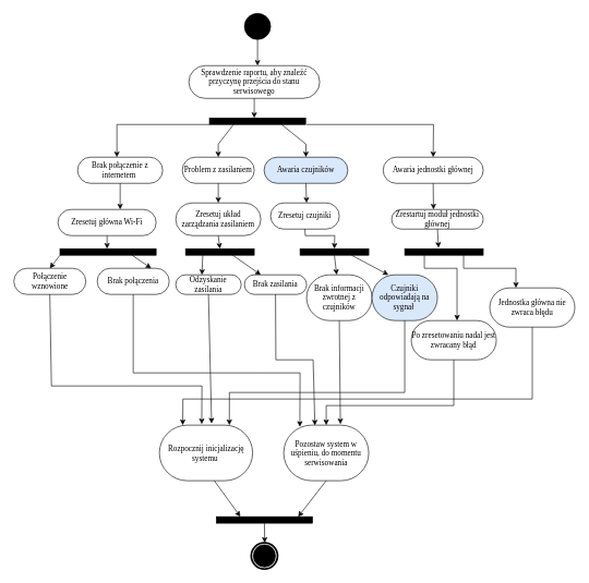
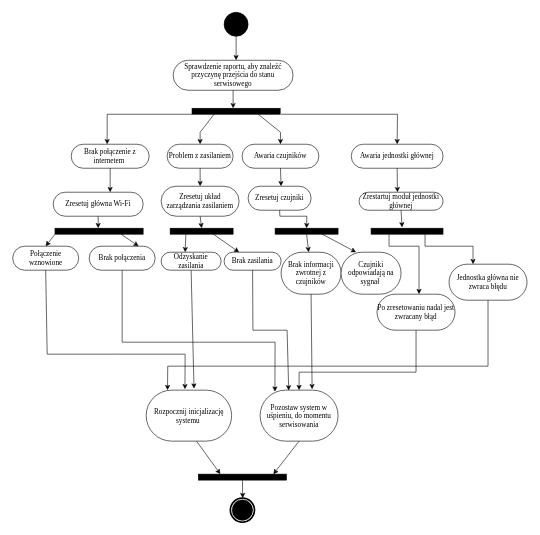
- <mxCell id="18" value="Awaria czujników" style="rounded=1;whiteSpace=wrap;html=1;shadow=0;comic=0;labelBackgroundColor=none;strokeWidth=1;fontFamily=Verdana;fontSize=12;align=center;arcSize=50;fillColor=#dae8fc;" vertex="1" parent="1"><mxGeometry x="403" y="240" width="128" height="40" as="geometry" /></mxCell>
+ <mxCell id="18" value="Awaria czujników" style="rounded=1;whiteSpace=wrap;html=1;shadow=0;comic=0;labelBackgroundColor=none;strokeWidth=1;fontFamily=Verdana;fontSize=12;align=center;arcSize=50;" vertex="1" parent="1"><mxGeometry x="403" y="240" width="128" height="40" as="geometry" /></mxCell>
- <mxCell id="41" value="Czujniki odpowiadają na sygnał&amp;nbsp;" style="rounded=1;whiteSpace=wrap;html=1;shadow=0;comic=0;labelBackgroundColor=none;strokeWidth=1;fontFamily=Verdana;fontSize=12;align=center;arcSize=50;fillColor=#dae8fc;" vertex="1" parent="1"><mxGeometry x="568" y="420" width="100" height="70" as="geometry" /></mxCell>
+ <mxCell id="41" value="Czujniki odpowiadają na sygnał&amp;nbsp;" style="rounded=1;whiteSpace=wrap;html=1;shadow=0;comic=0;labelBackgroundColor=none;strokeWidth=1;fontFamily=Verdana;fontSize=12;align=center;arcSize=50;" vertex="1" parent="1"><mxGeometry x="568" y="420" width="100" height="70" as="geometry" /></mxCell>
- <mxCell id="53" value="" style="endArrow=classic;html=1;rounded=0;exitX=0.5;exitY=1;exitDx=0;exitDy=0;entryX=0.75;entryY=0;entryDx=0;entryDy=0;" edge="1" parent="1" source="41" target="36"><mxGeometry width="50" height="50" relative="1" as="geometry"><mxPoint x="578" y="690" as="sourcePoint" /><mxPoint x="628" y="640" as="targetPoint" /><Array as="points"><mxPoint x="618" y="600" /><mxPoint x="350" y="600" /></Array></mxGeometry></mxCell>
